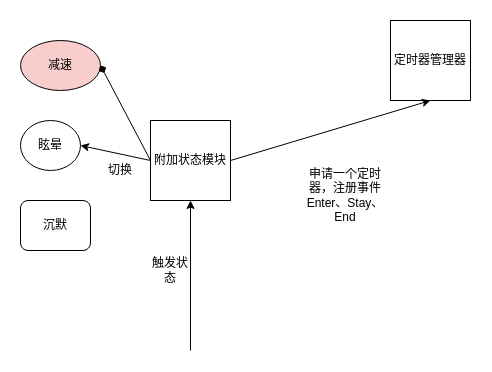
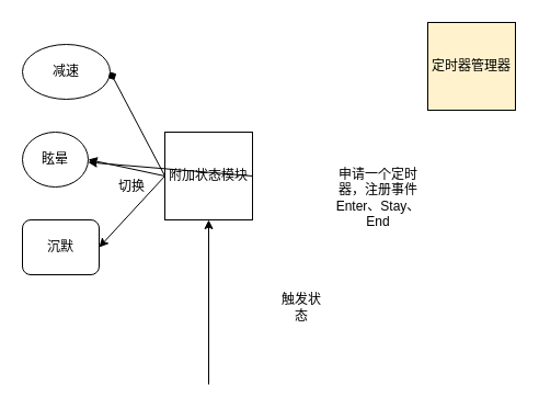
- <mxCell id="2" value="定时器管理器" style="whiteSpace=wrap;html=1;aspect=fixed;" vertex="1" parent="1"><mxGeometry x="390" y="20" width="80" height="80" as="geometry" /></mxCell>
+ <mxCell id="2" value="定时器管理器" style="whiteSpace=wrap;html=1;aspect=fixed;fillColor=#fff2cc;" vertex="1" parent="1"><mxGeometry x="390" y="20" width="80" height="80" as="geometry" /></mxCell>
- <mxCell id="6" value="减速" style="ellipse;whiteSpace=wrap;html=1;fillColor=#f8cecc;" vertex="1" parent="1"><mxGeometry x="20" y="40" width="80" height="50" as="geometry" /></mxCell>
+ <mxCell id="6" value="减速" style="ellipse;whiteSpace=wrap;html=1;" vertex="1" parent="1"><mxGeometry x="20" y="40" width="80" height="50" as="geometry" /></mxCell>
- <mxCell id="12" value="" style="endArrow=classic;html=1;entryX=0.5;entryY=1;entryDx=0;entryDy=0;exitX=1;exitY=0.5;exitDx=0;exitDy=0;" edge="1" parent="1" source="3" target="2"><mxGeometry width="50" height="50" relative="1" as="geometry"><mxPoint x="20" y="430" as="sourcePoint" /><mxPoint x="70" y="380" as="targetPoint" /></mxGeometry></mxCell>
+ <mxCell id="12" value="" style="endArrow=classic;html=1;exitX=1;exitY=0.5;exitDx=0;exitDy=0;" edge="1" parent="1" source="3" target="7"><mxGeometry width="50" height="50" relative="1" as="geometry"><mxPoint x="20" y="430" as="sourcePoint" /><mxPoint x="70" y="380" as="targetPoint" /></mxGeometry></mxCell>
+ <mxCell id="11" value="" style="endArrow=classic;html=1;entryX=1;entryY=0.5;entryDx=0;entryDy=0;exitX=0;exitY=0.5;exitDx=0;exitDy=0;" edge="1" parent="1" source="3" target="8"><mxGeometry width="50" height="50" relative="1" as="geometry"><mxPoint x="160" y="170" as="sourcePoint" /><mxPoint x="100" y="155" as="targetPoint" /></mxGeometry></mxCell>
- <mxCell id="13" value="申请一个定时器，注册事件&lt;br&gt;Enter、Stay、End" style="text;html=1;strokeColor=none;fillColor=none;align=center;verticalAlign=middle;whiteSpace=wrap;rounded=0;" vertex="1" parent="1"><mxGeometry x="300" y="185" width="90" height="20" as="geometry" /></mxCell>
+ <mxCell id="13" value="申请一个定时器，注册事件&lt;br&gt;Enter、Stay、End" style="text;html=1;strokeColor=none;fillColor=none;align=center;verticalAlign=middle;whiteSpace=wrap;rounded=0;" vertex="1" parent="1"><mxGeometry x="300" y="170" width="90" height="20" as="geometry" /></mxCell>
- <mxCell id="5" value="触发状态" style="text;html=1;strokeColor=none;fillColor=none;align=center;verticalAlign=middle;whiteSpace=wrap;rounded=0;" vertex="1" parent="1"><mxGeometry x="150" y="260" width="40" height="20" as="geometry" /></mxCell>
+ <mxCell id="5" value="触发状态" style="text;html=1;strokeColor=none;fillColor=none;align=center;verticalAlign=middle;whiteSpace=wrap;rounded=0;" vertex="1" parent="1"><mxGeometry x="255" y="270" width="40" height="20" as="geometry" /></mxCell>
